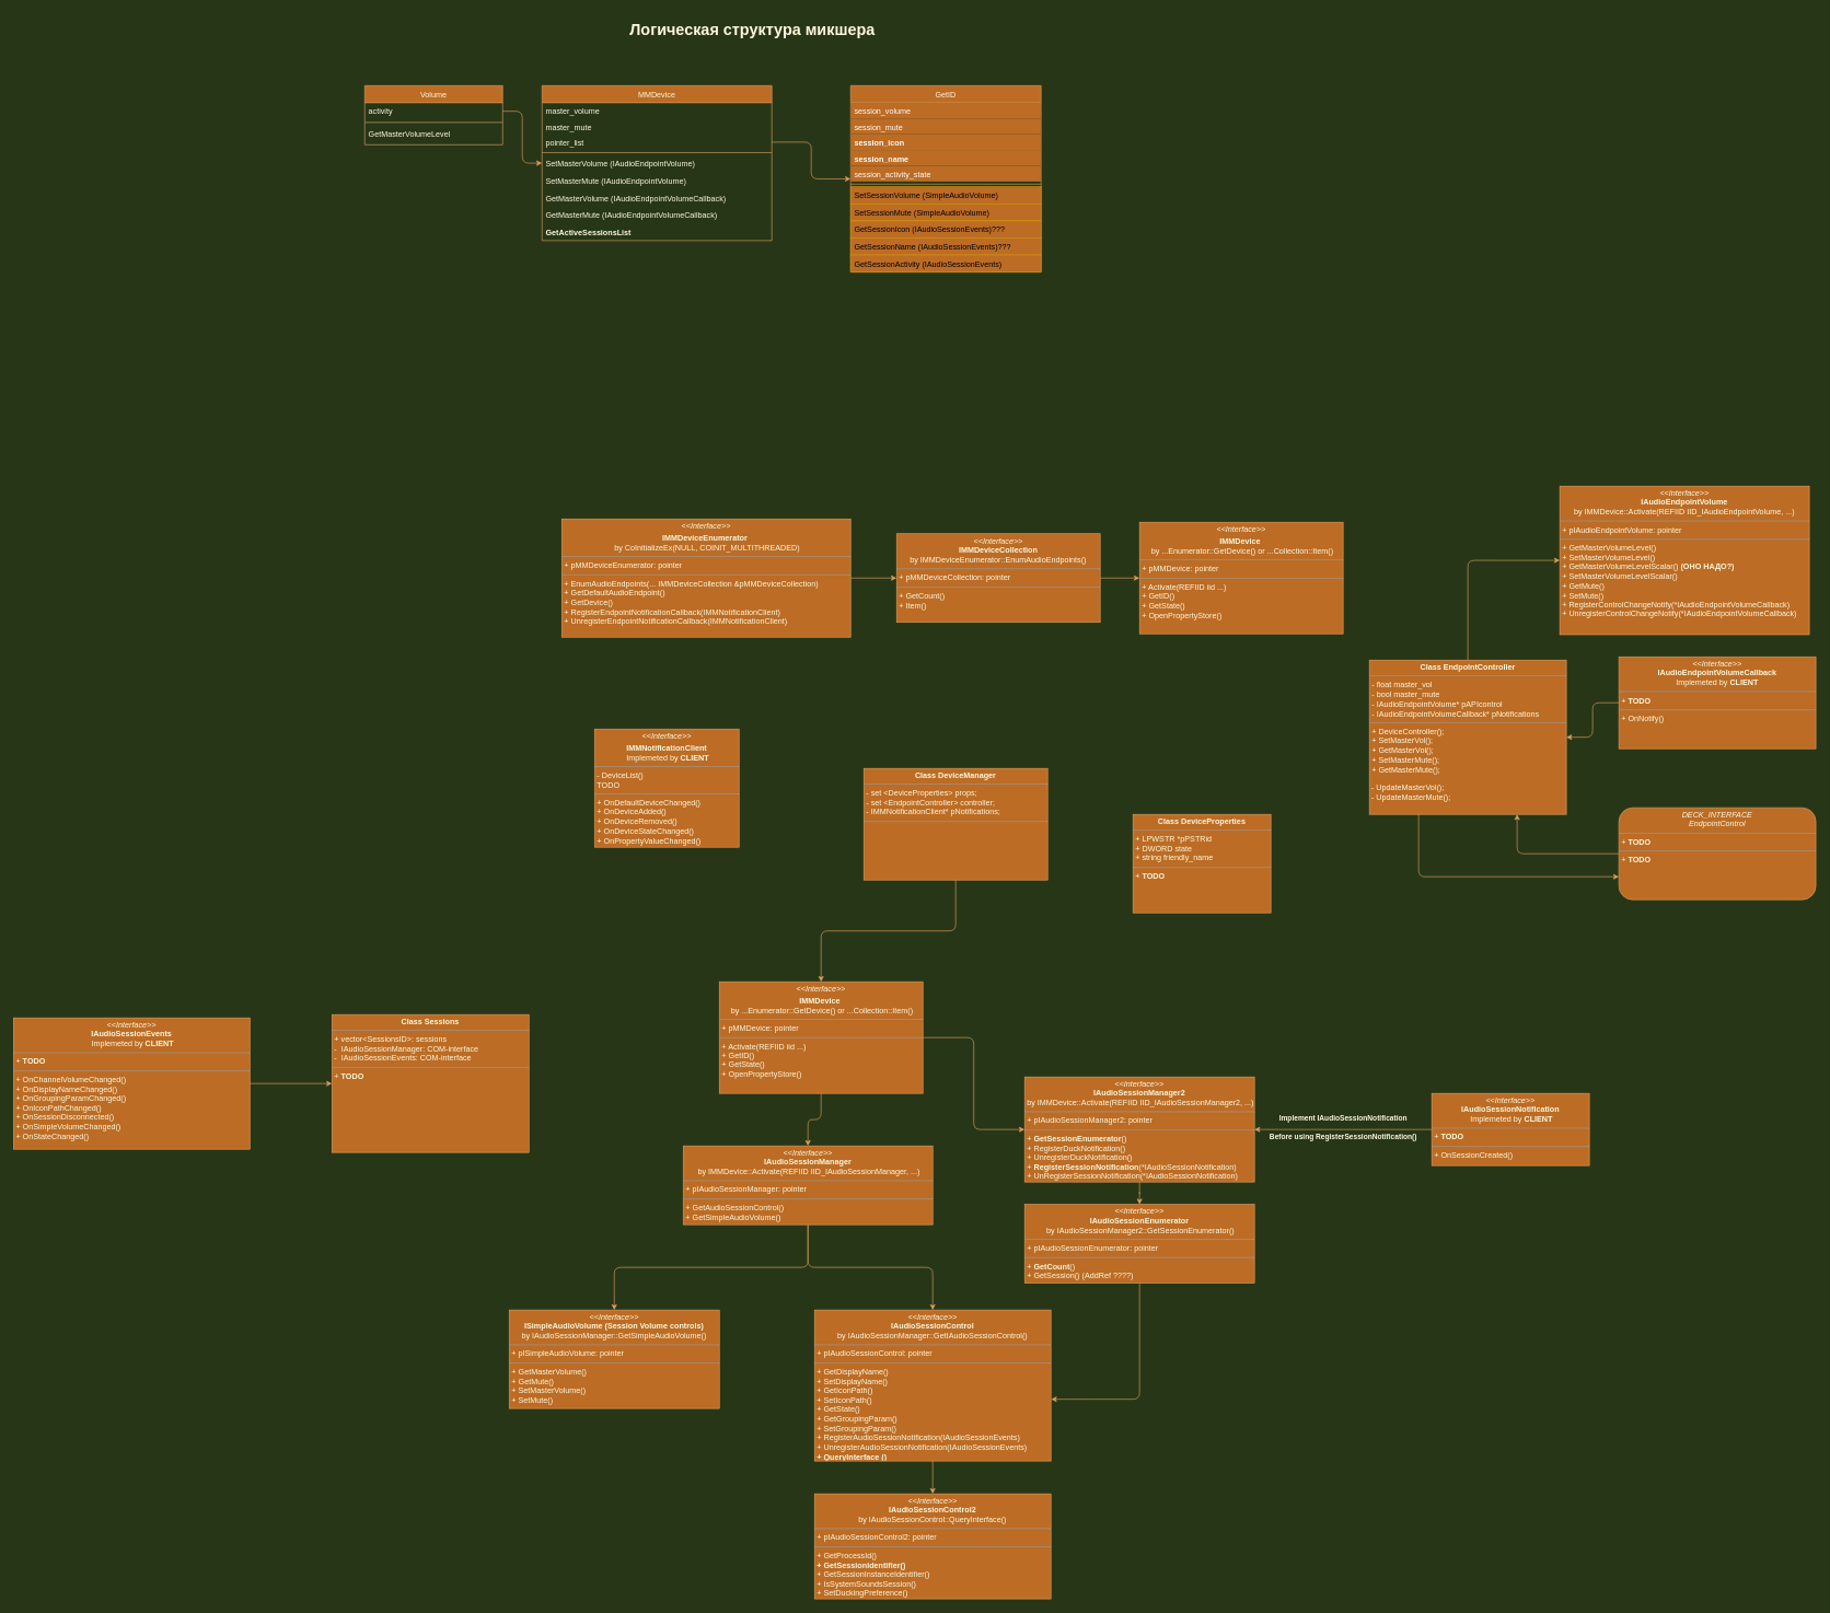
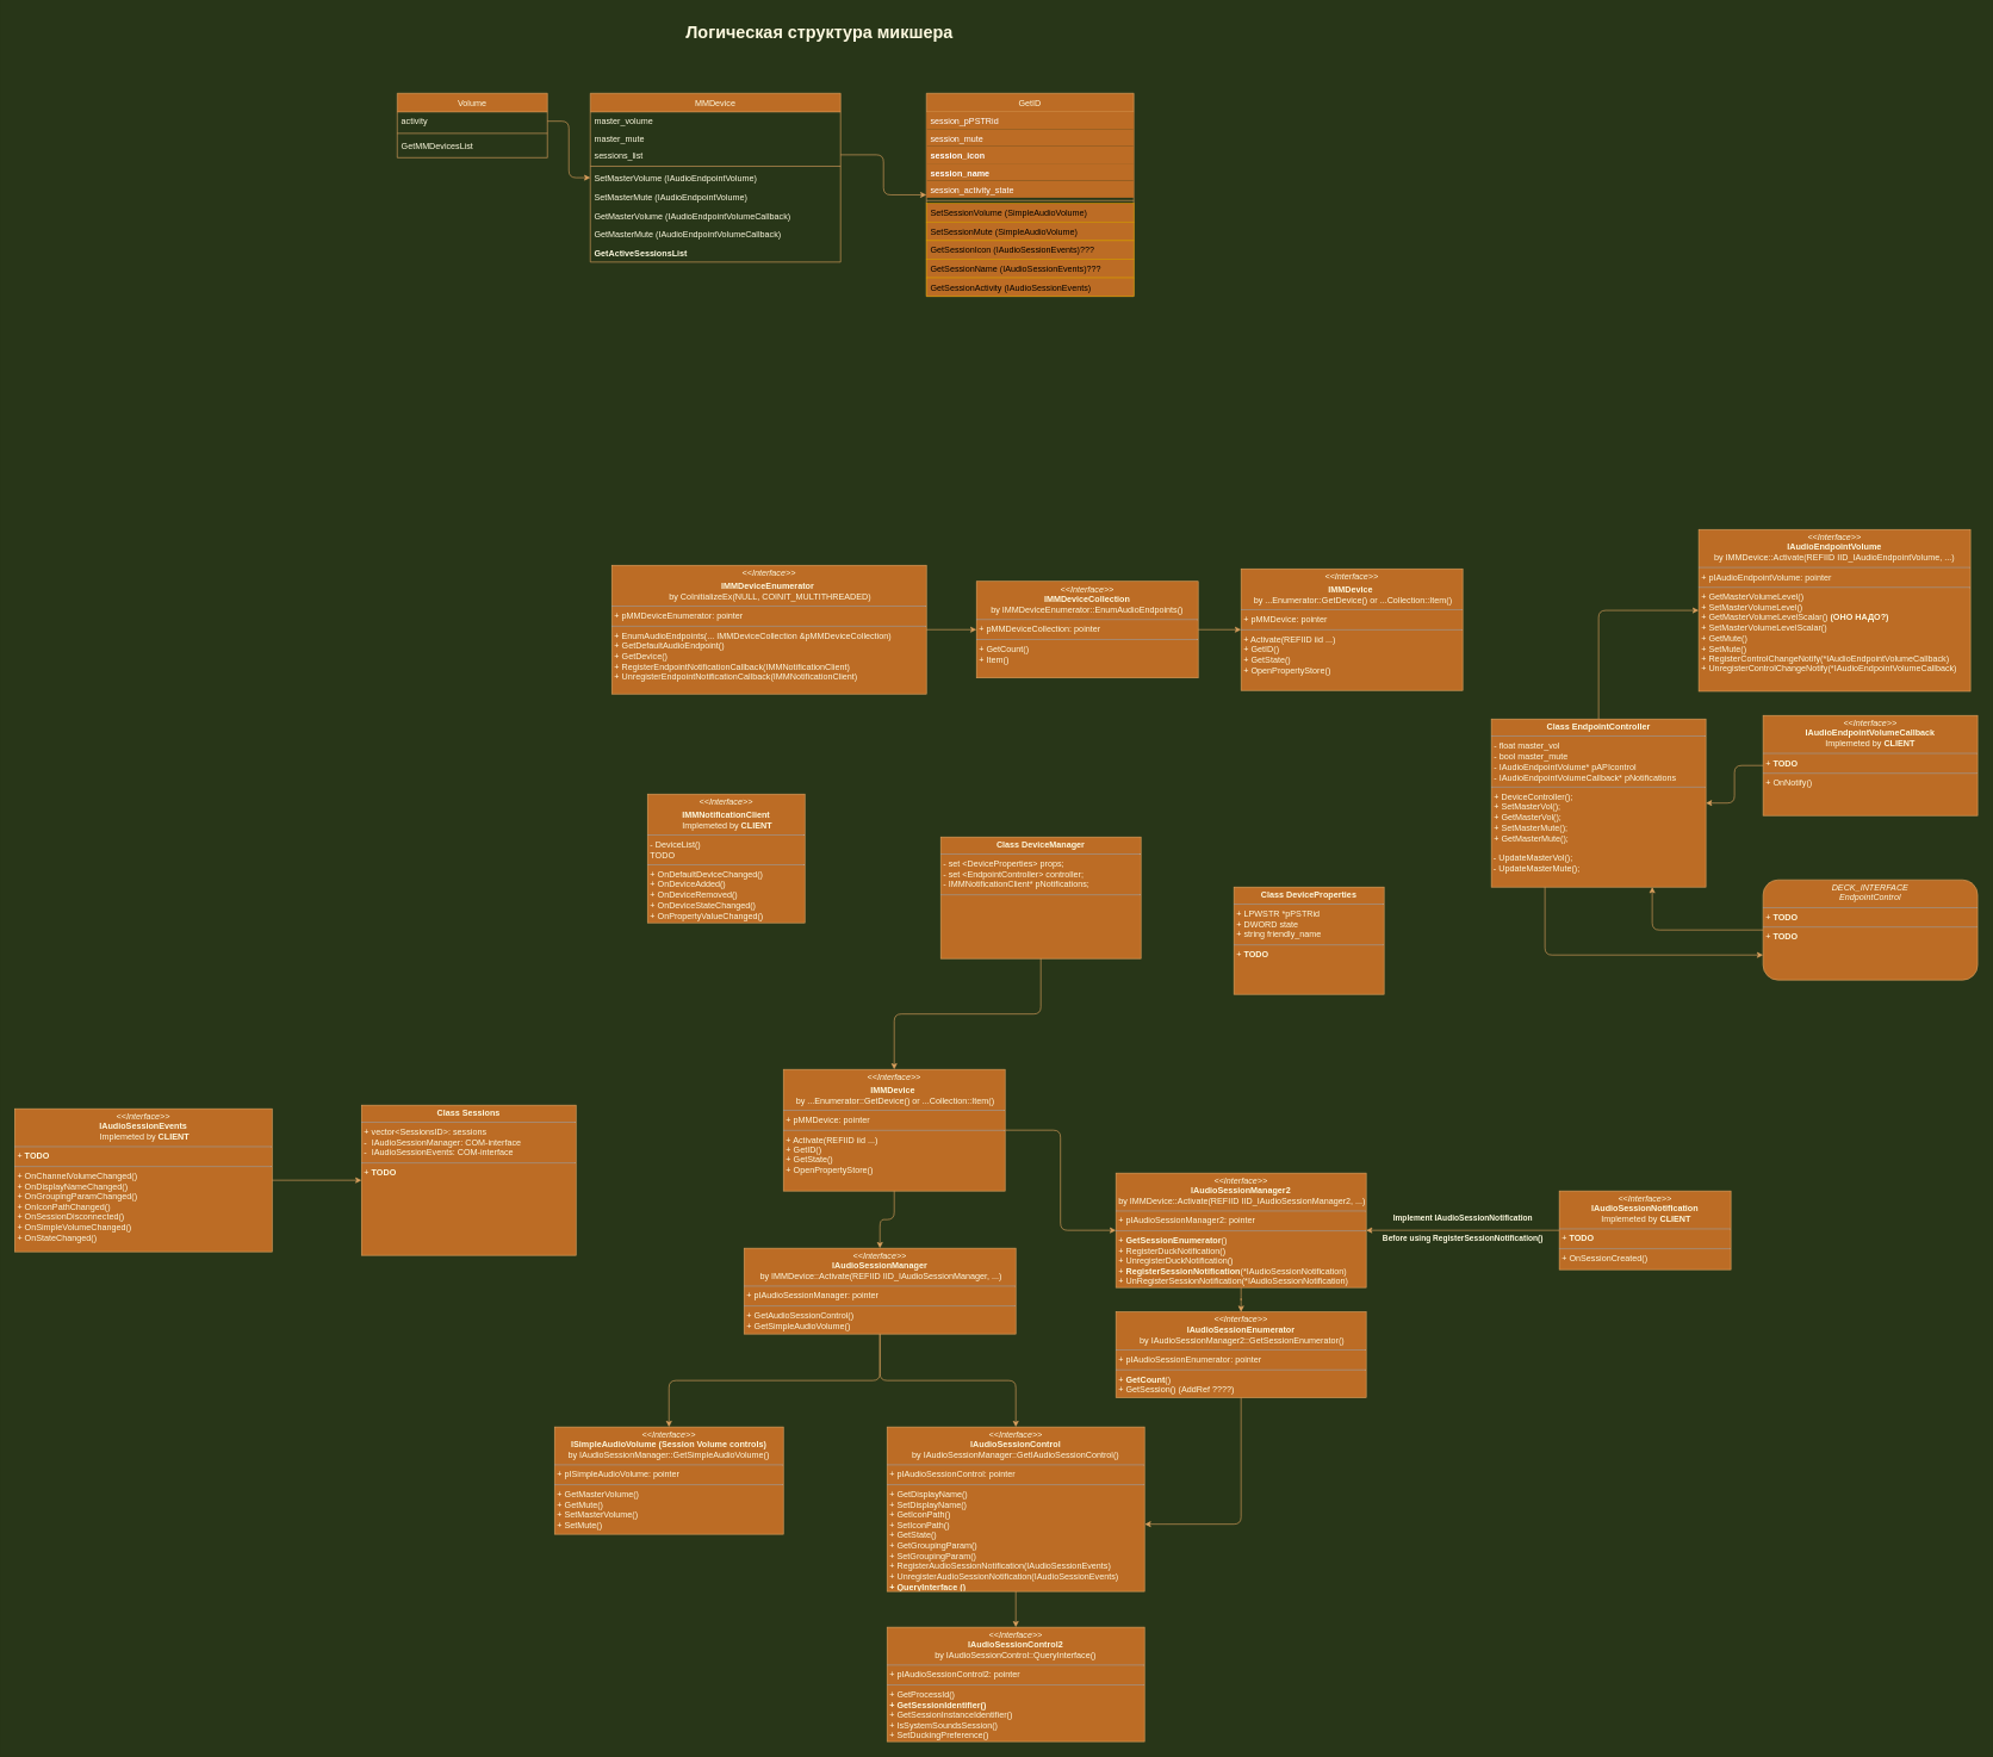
- <mxCell id="18" value="session_volume&#10;" style="text;align=left;verticalAlign=top;spacingLeft=4;spacingRight=4;overflow=hidden;rotatable=0;points=[[0,0.5],[1,0.5]];portConstraint=eastwest;fillColor=#BC6C25;fontColor=#FFFFFF;" parent="17" vertex="1"><mxGeometry y="26" width="290" height="24" as="geometry" /></mxCell>
+ <mxCell id="18" value="session_pPSTRid&#10;" style="text;align=left;verticalAlign=top;spacingLeft=4;spacingRight=4;overflow=hidden;rotatable=0;points=[[0,0.5],[1,0.5]];portConstraint=eastwest;fillColor=#BC6C25;fontColor=#FFFFFF;" parent="17" vertex="1"><mxGeometry y="26" width="290" height="24" as="geometry" /></mxCell>
- <mxCell id="5" value="GetMasterVolumeLevel" style="text;align=left;verticalAlign=top;spacingLeft=4;spacingRight=4;overflow=hidden;rotatable=0;points=[[0,0.5],[1,0.5]];portConstraint=eastwest;fontColor=#FEFAE0;" parent="2" vertex="1"><mxGeometry y="60" width="210" height="26" as="geometry" /></mxCell>
+ <mxCell id="5" value="GetMMDevicesList" style="text;align=left;verticalAlign=top;spacingLeft=4;spacingRight=4;overflow=hidden;rotatable=0;points=[[0,0.5],[1,0.5]];portConstraint=eastwest;fontColor=#FEFAE0;" parent="2" vertex="1"><mxGeometry y="60" width="210" height="26" as="geometry" /></mxCell>
- <mxCell id="9" value="pointer_list" style="text;align=left;verticalAlign=top;spacingLeft=4;spacingRight=4;overflow=hidden;rotatable=0;points=[[0,0.5],[1,0.5]];portConstraint=eastwest;fontColor=#FEFAE0;" parent="6" vertex="1"><mxGeometry y="74" width="350" height="24" as="geometry" /></mxCell>
+ <mxCell id="9" value="sessions_list" style="text;align=left;verticalAlign=top;spacingLeft=4;spacingRight=4;overflow=hidden;rotatable=0;points=[[0,0.5],[1,0.5]];portConstraint=eastwest;fontColor=#FEFAE0;" parent="6" vertex="1"><mxGeometry y="74" width="350" height="24" as="geometry" /></mxCell>
